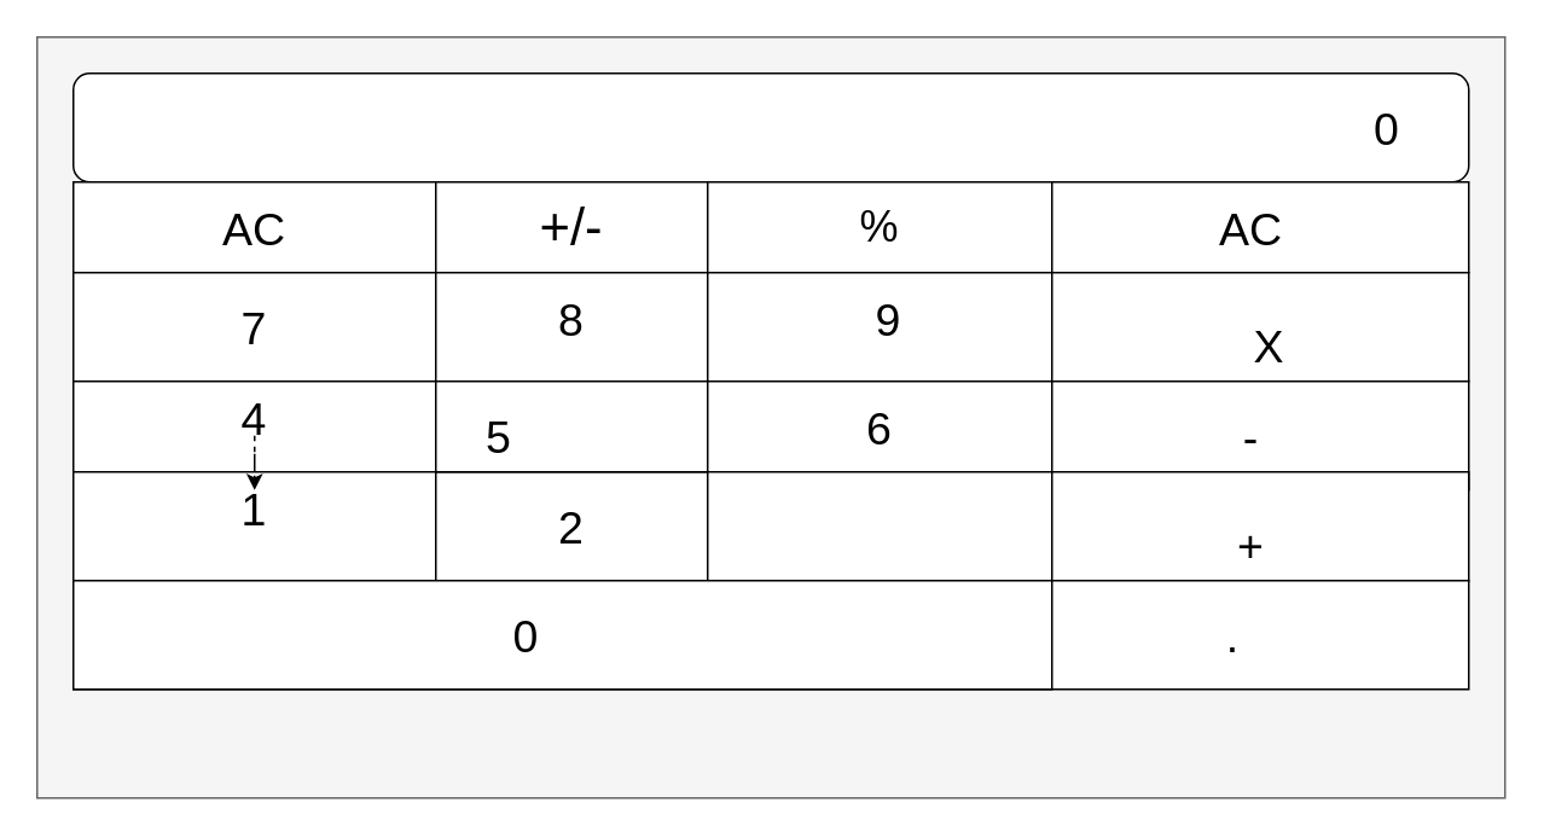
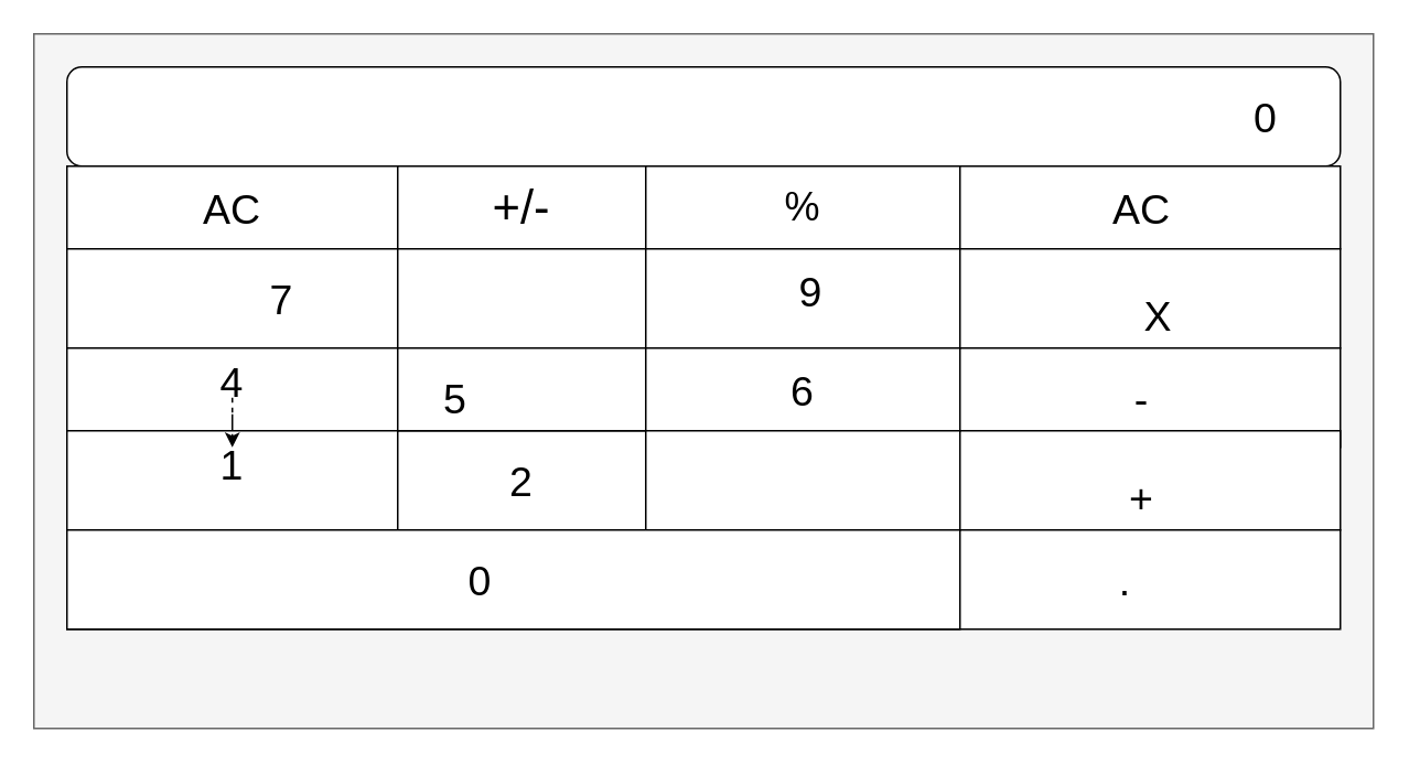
- <mxCell id="26" value="8" style="text;html=1;strokeColor=none;fillColor=none;align=center;verticalAlign=middle;whiteSpace=wrap;rounded=0;labelBackgroundColor=none;fontSize=25;" vertex="1" parent="1"><mxGeometry x="295" y="165" width="40" height="20" as="geometry" /></mxCell>
- <mxCell id="21" value="7" style="text;html=1;strokeColor=none;fillColor=none;align=center;verticalAlign=middle;whiteSpace=wrap;rounded=0;labelBackgroundColor=none;fontSize=25;" vertex="1" parent="1"><mxGeometry x="120" y="170" width="40" height="20" as="geometry" /></mxCell>
+ <mxCell id="21" value="7" style="text;html=1;strokeColor=none;fillColor=none;align=center;verticalAlign=middle;whiteSpace=wrap;rounded=0;labelBackgroundColor=none;fontSize=25;" vertex="1" parent="1"><mxGeometry x="150" y="170" width="40" height="20" as="geometry" /></mxCell>
